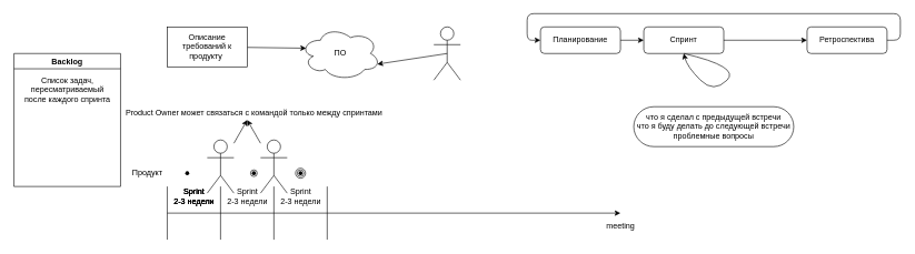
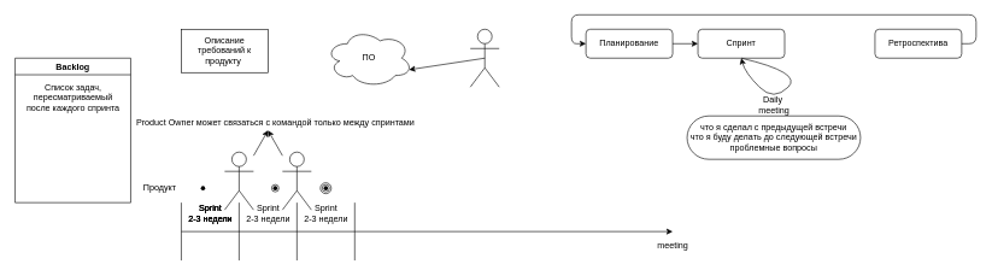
- <mxCell id="34" value="" style="edgeStyle=none;html=1;" edge="1" parent="1" source="35" target="40"><mxGeometry relative="1" as="geometry" /></mxCell>
- <mxCell id="7" value="" style="edgeStyle=none;html=1;entryX=0.07;entryY=0.4;entryDx=0;entryDy=0;entryPerimeter=0;" edge="1" parent="1" source="8" target="9"><mxGeometry relative="1" as="geometry"><mxPoint x="450" y="80" as="targetPoint" /></mxGeometry></mxCell>
+ <mxCell id="37" value="Daily&amp;nbsp;&lt;br&gt;meeting" style="text;html=1;align=center;verticalAlign=middle;resizable=0;points=[];autosize=1;strokeColor=none;fillColor=none;" vertex="1" parent="1"><mxGeometry x="1040" y="130" width="60" height="30" as="geometry" /></mxCell>
